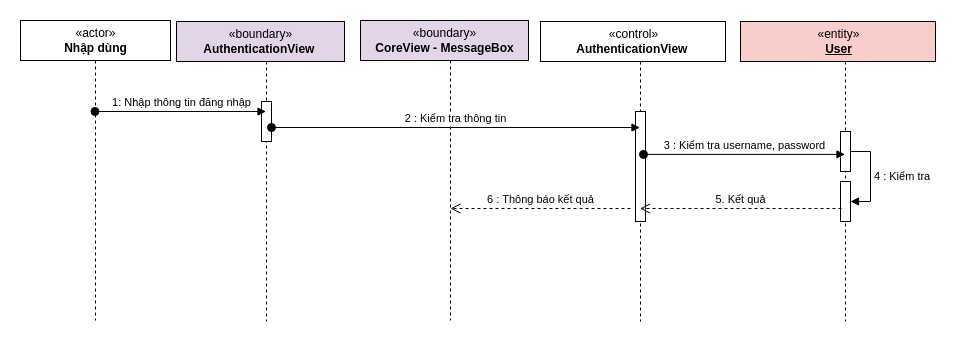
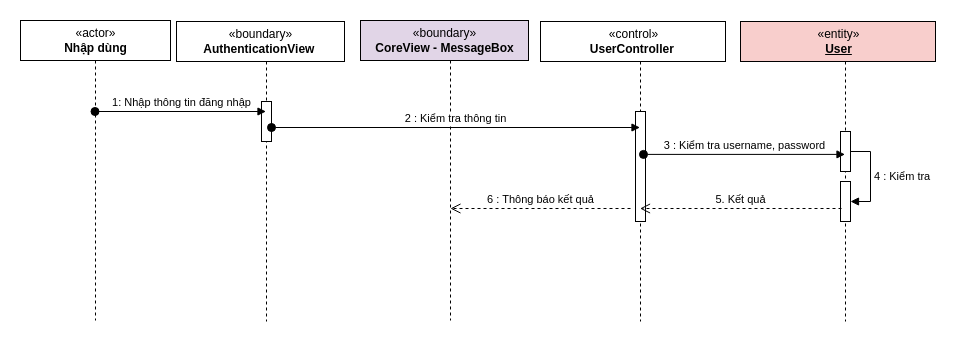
- <mxCell id="5" value="«boundary»&lt;br&gt;&lt;b&gt;AuthenticationView&amp;nbsp;&lt;/b&gt;" style="html=1;fillColor=#e1d5e7;" parent="4" vertex="1"><mxGeometry x="-15" width="168" height="40" as="geometry" /></mxCell>
+ <mxCell id="5" value="«boundary»&lt;br&gt;&lt;b&gt;AuthenticationView&amp;nbsp;&lt;/b&gt;" style="html=1;" parent="4" vertex="1"><mxGeometry x="-15" width="168" height="40" as="geometry" /></mxCell>
- <mxCell id="10" value="«control»&lt;br&gt;&lt;b&gt;AuthenticationView&amp;nbsp;&lt;/b&gt;" style="html=1;" parent="9" vertex="1"><mxGeometry x="-15" width="185" height="40" as="geometry" /></mxCell>
+ <mxCell id="10" value="«control»&lt;br&gt;&lt;b&gt;UserController&amp;nbsp;&lt;/b&gt;" style="html=1;" parent="9" vertex="1"><mxGeometry x="-15" width="185" height="40" as="geometry" /></mxCell>
